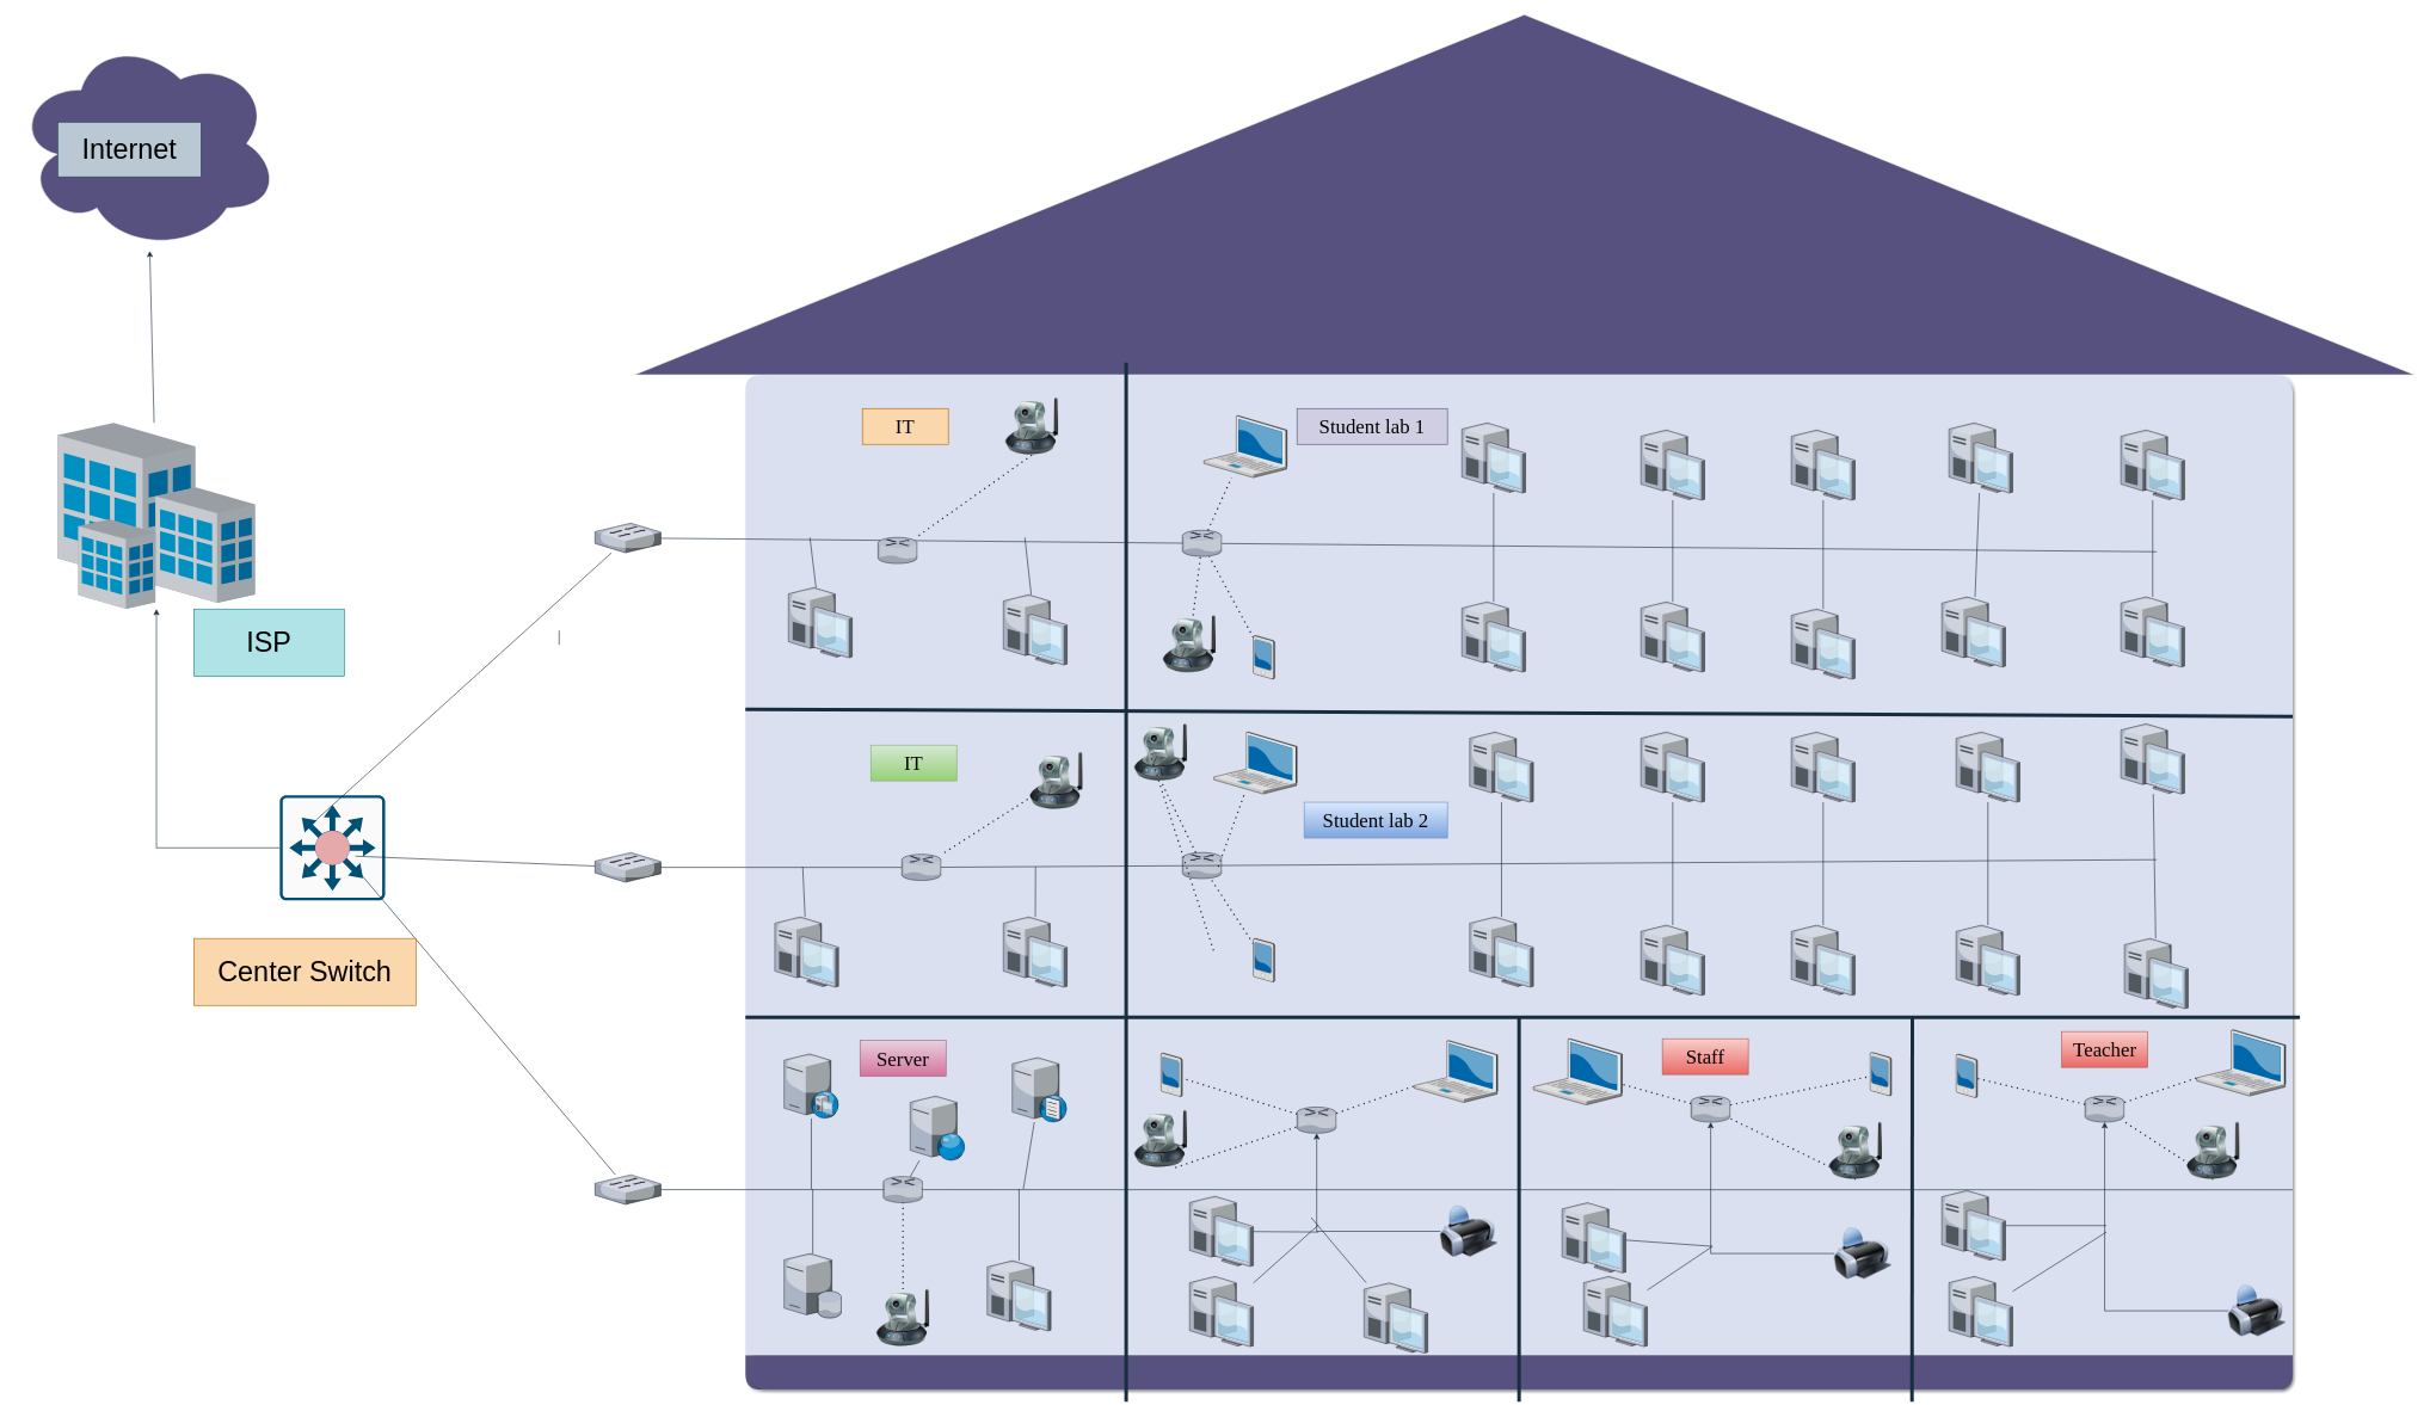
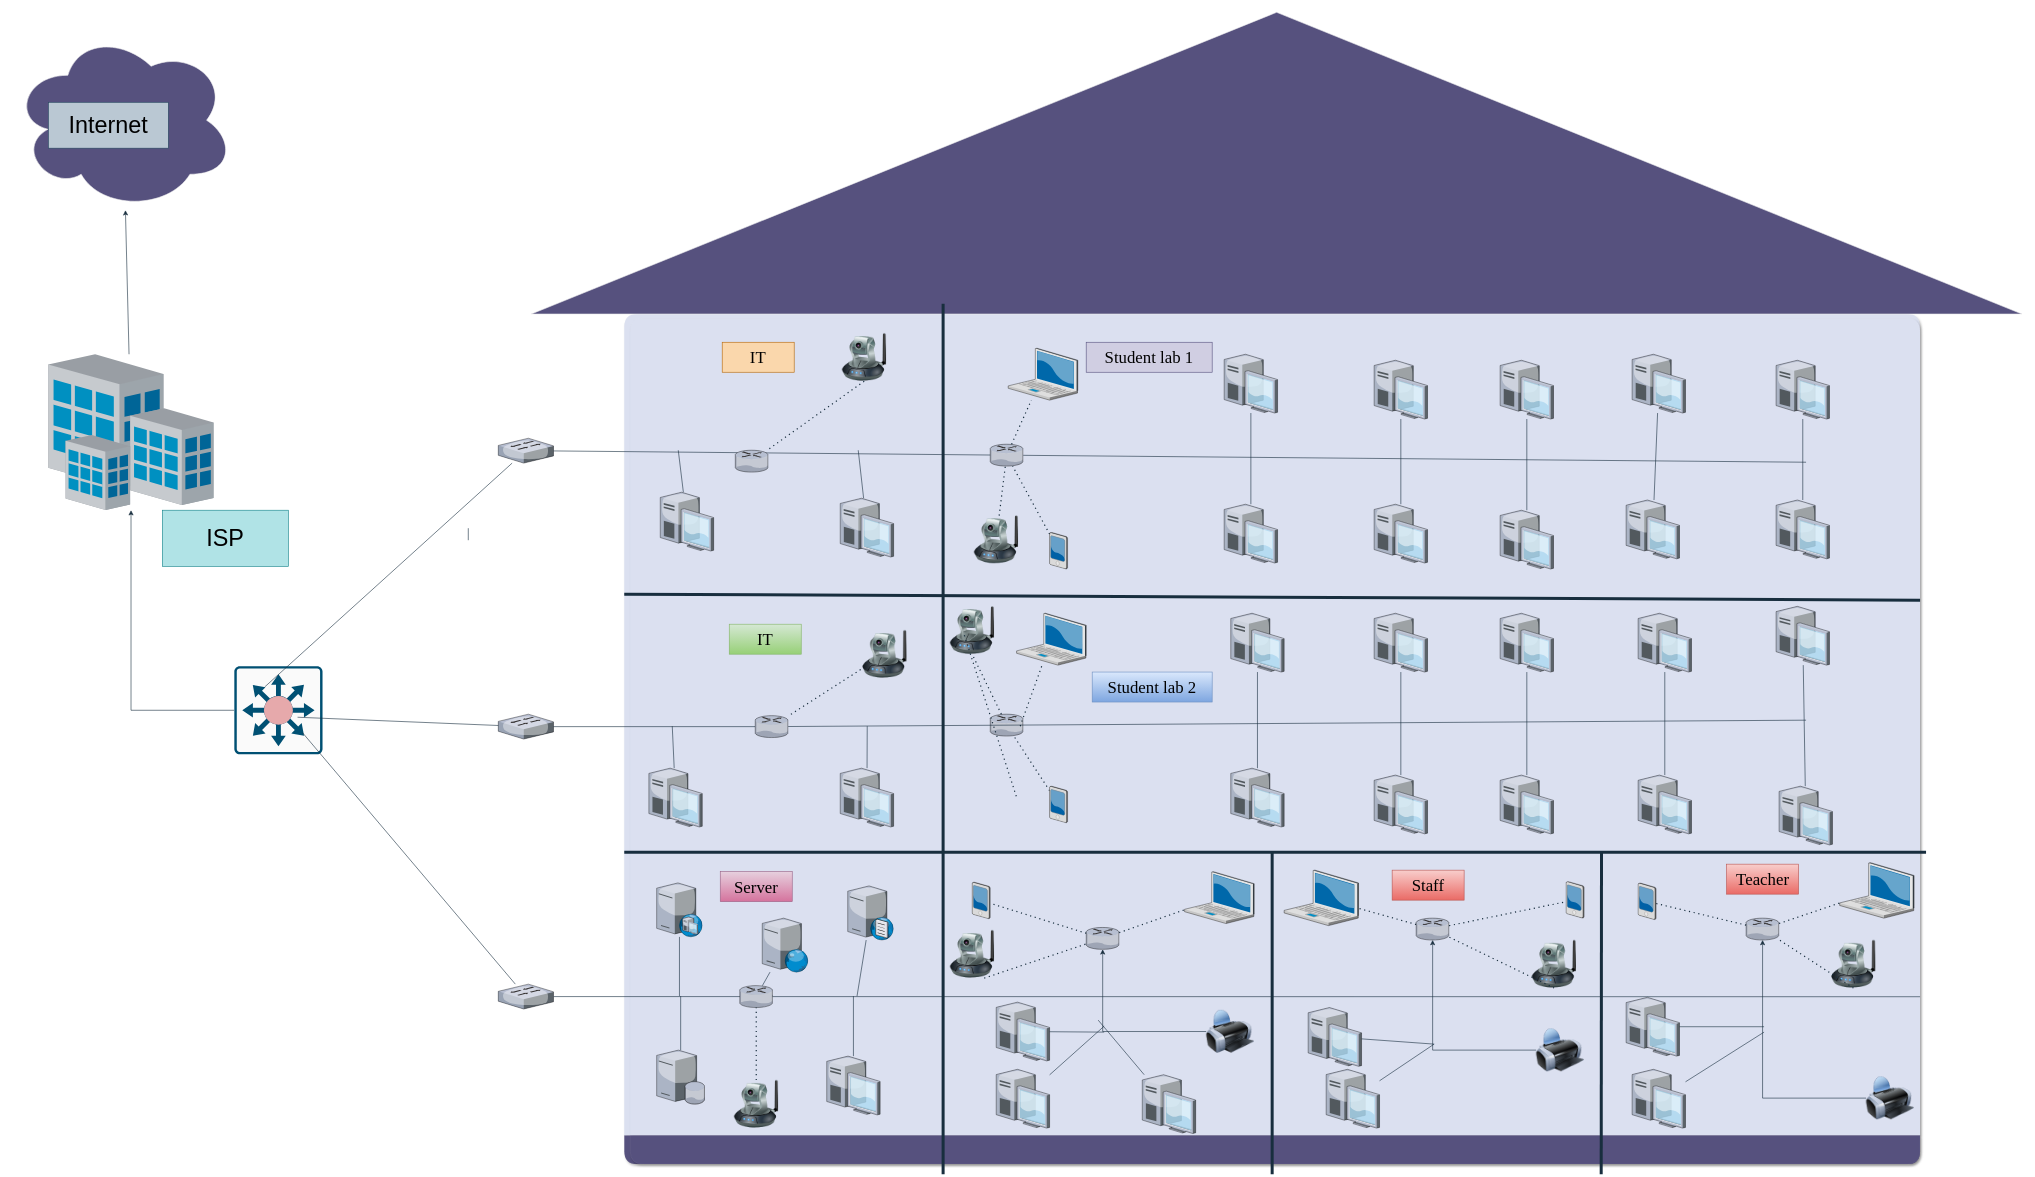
- <mxCell id="185" value="Center Switch" style="text;html=1;strokeColor=#b46504;fillColor=#fad7ac;align=center;verticalAlign=middle;whiteSpace=wrap;rounded=0;fontSize=39;" vertex="1" parent="1"><mxGeometry x="270" y="1310" width="310" height="93.5" as="geometry" /></mxCell>
